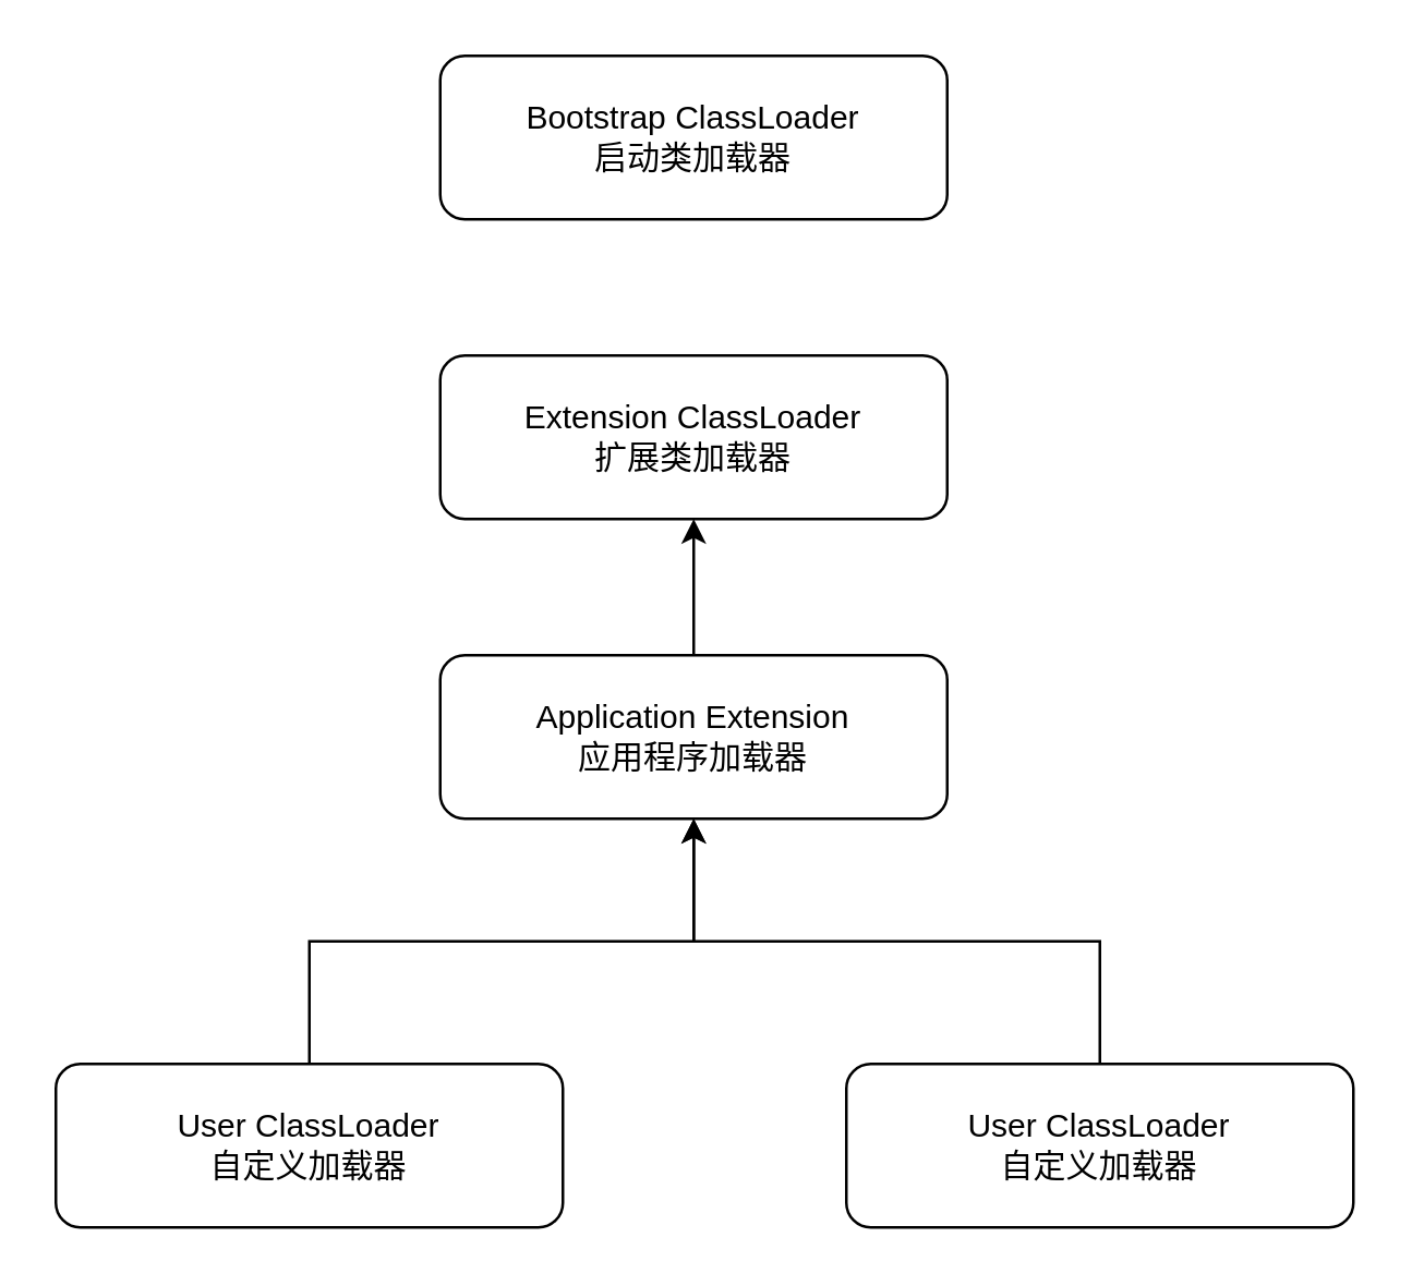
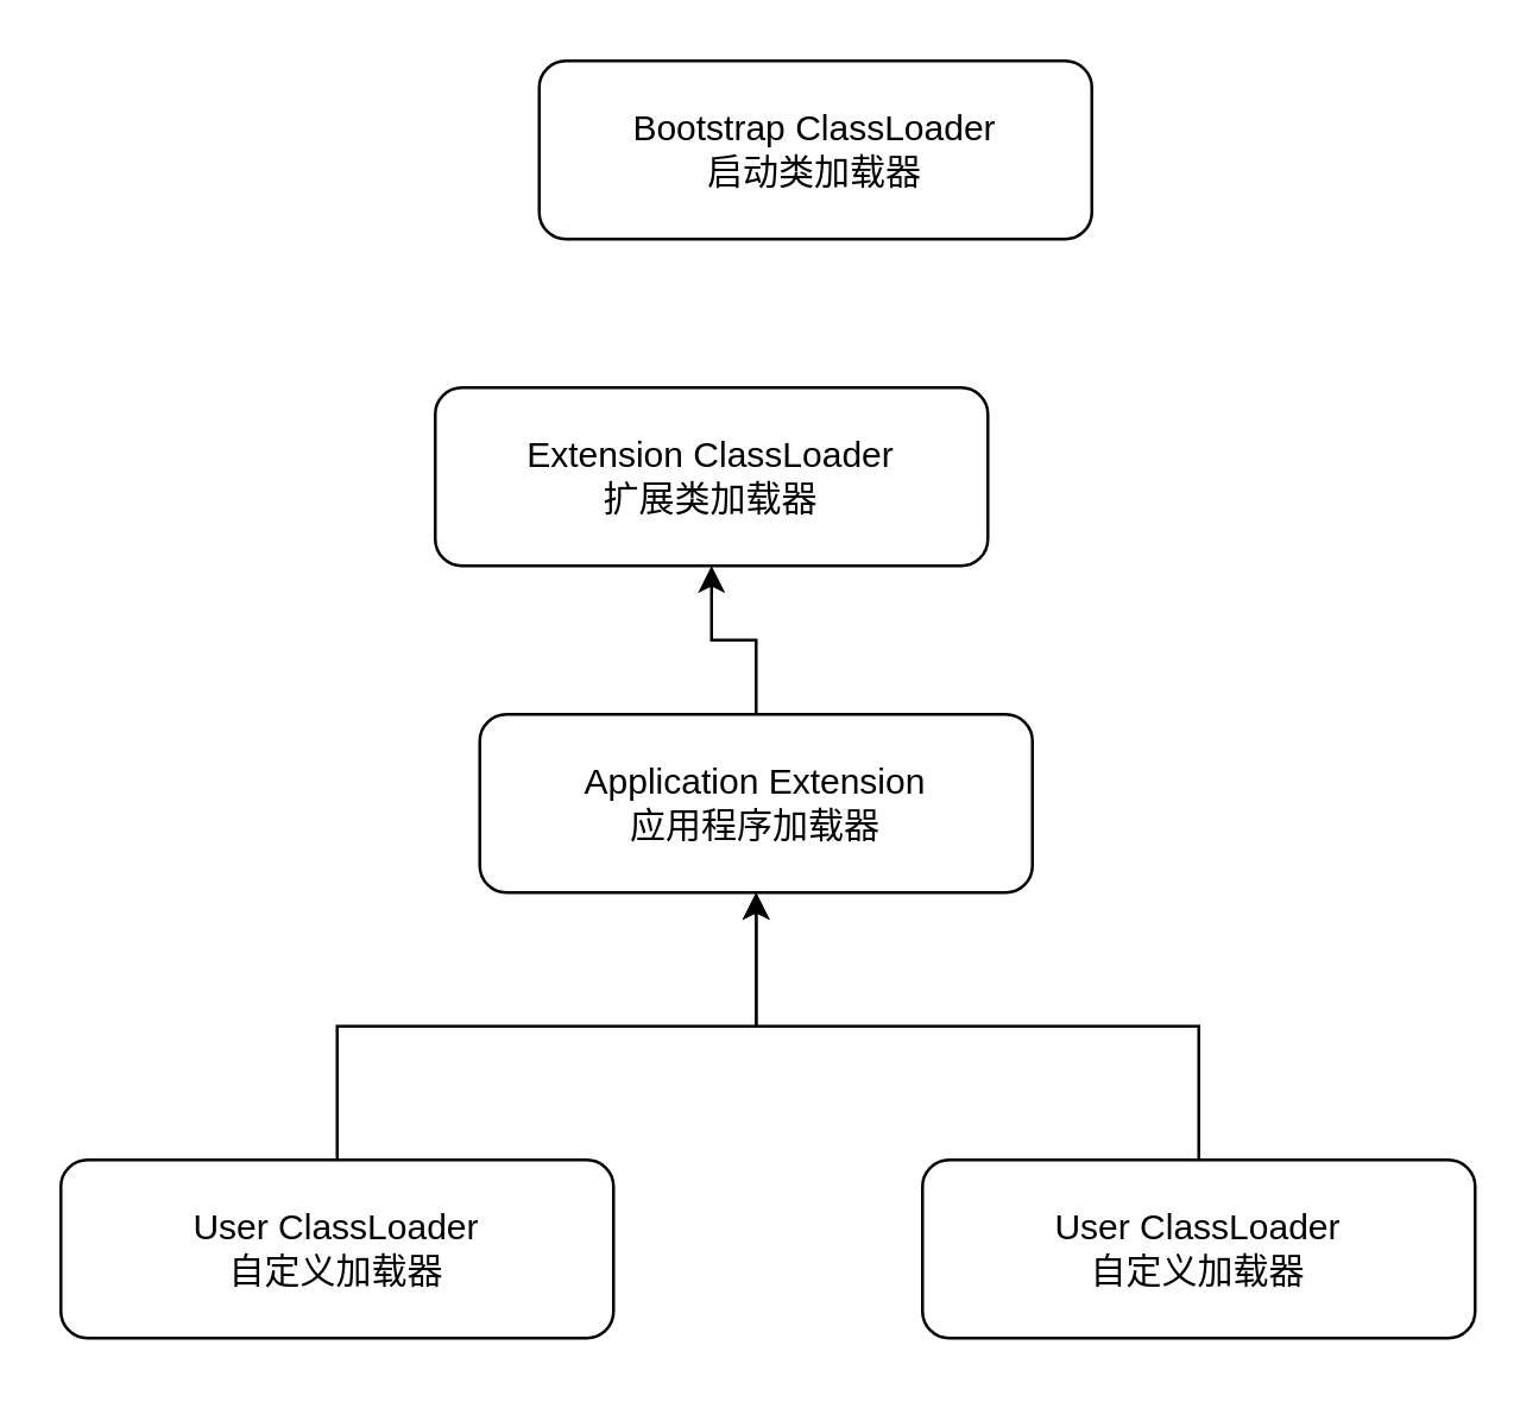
- <mxCell id="2" value="Bootstrap ClassLoader&lt;br&gt;启动类加载器" style="rounded=1;whiteSpace=wrap;html=1;" vertex="1" parent="1"><mxGeometry x="161" y="20" width="186" height="60" as="geometry" /></mxCell>
+ <mxCell id="2" value="Bootstrap ClassLoader&lt;br&gt;启动类加载器" style="rounded=1;whiteSpace=wrap;html=1;" vertex="1" parent="1"><mxGeometry x="181" y="20" width="186" height="60" as="geometry" /></mxCell>
- <mxCell id="3" value="Extension ClassLoader&lt;br&gt;扩展类加载器" style="rounded=1;whiteSpace=wrap;html=1;" vertex="1" parent="1"><mxGeometry x="161" y="130" width="186" height="60" as="geometry" /></mxCell>
+ <mxCell id="3" value="Extension ClassLoader&lt;br&gt;扩展类加载器" style="rounded=1;whiteSpace=wrap;html=1;" vertex="1" parent="1"><mxGeometry x="146" y="130" width="186" height="60" as="geometry" /></mxCell>
